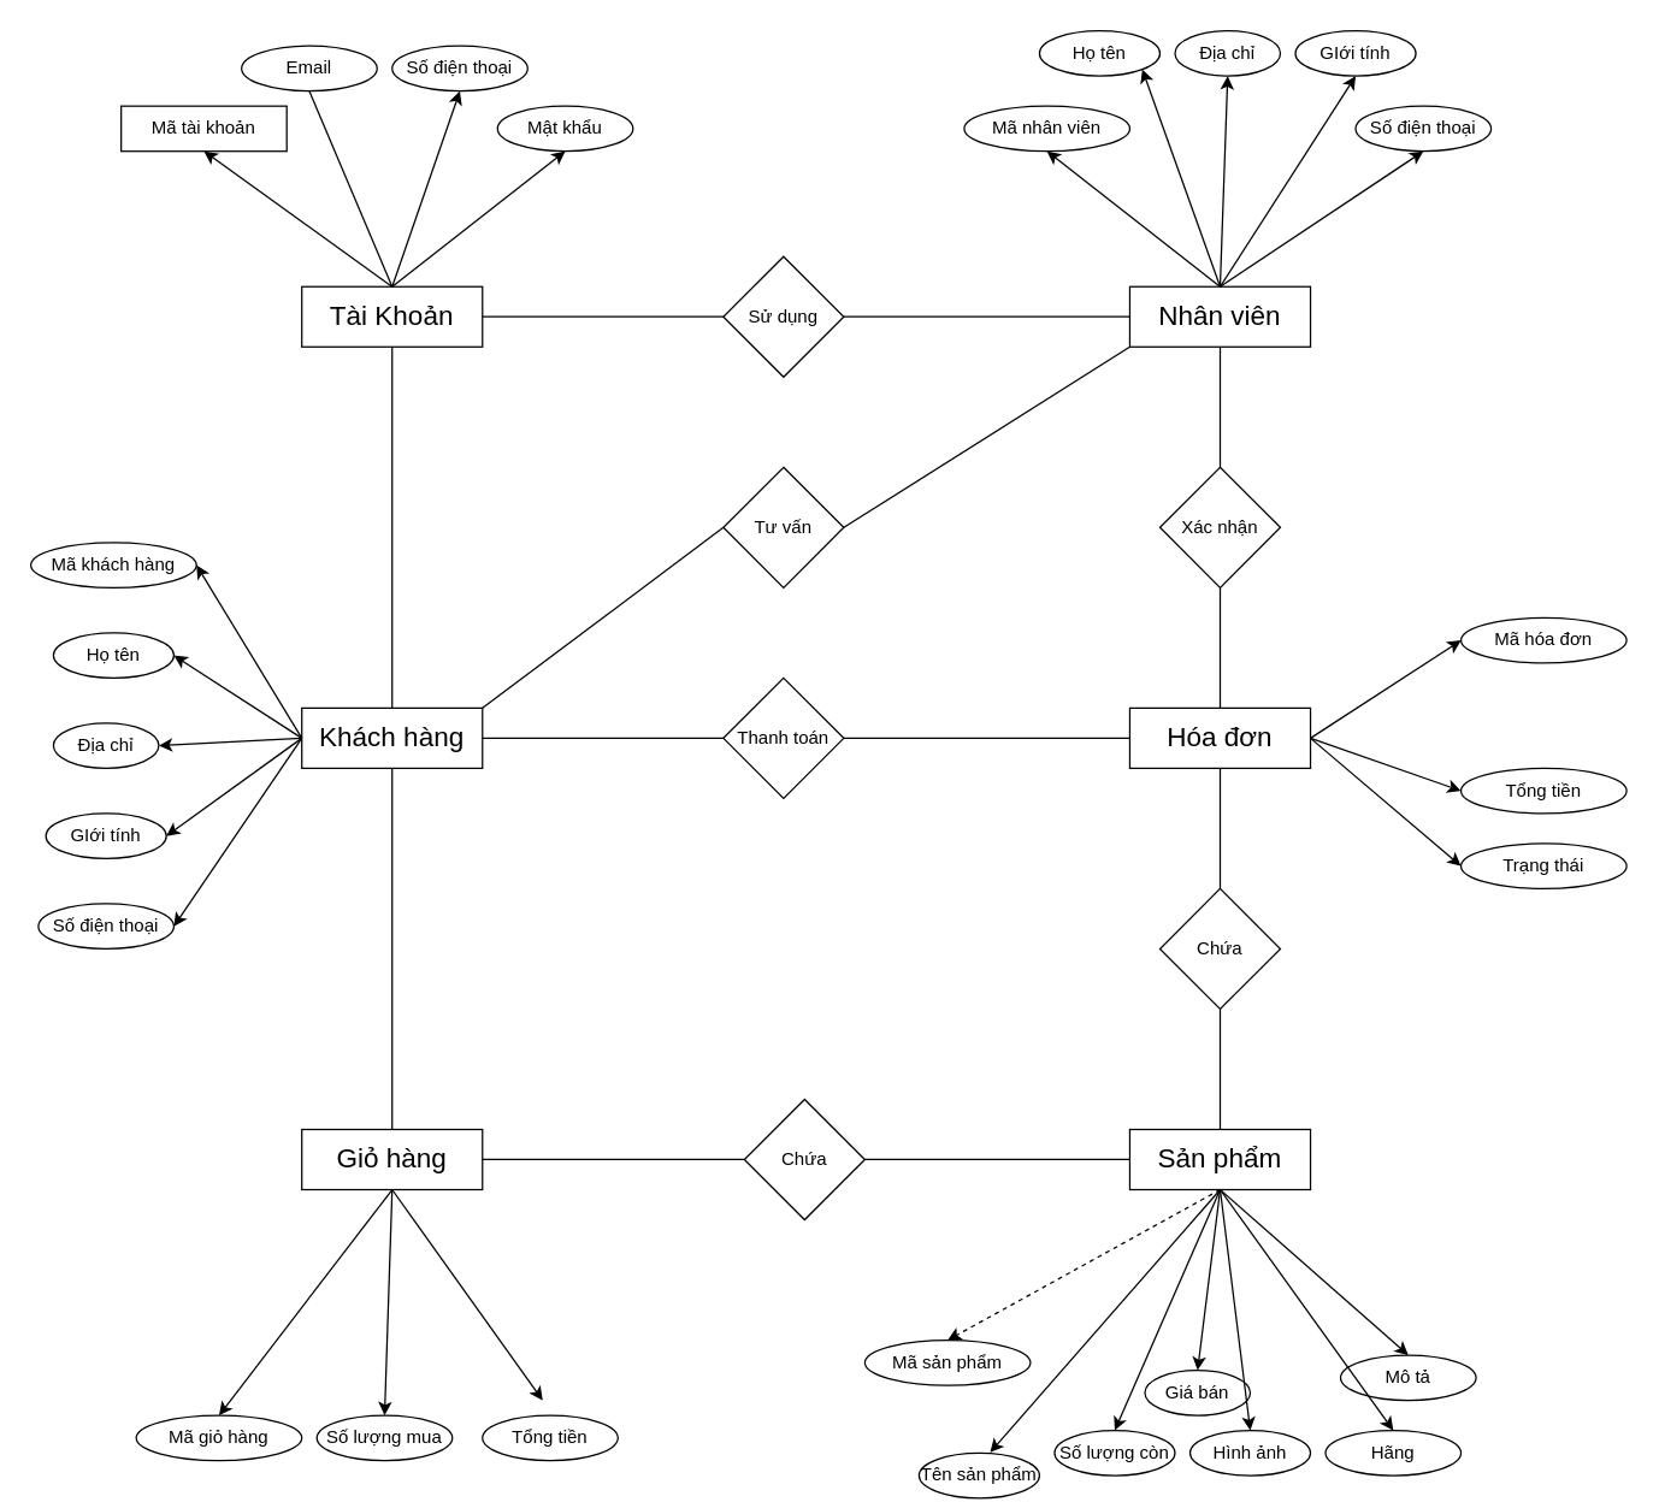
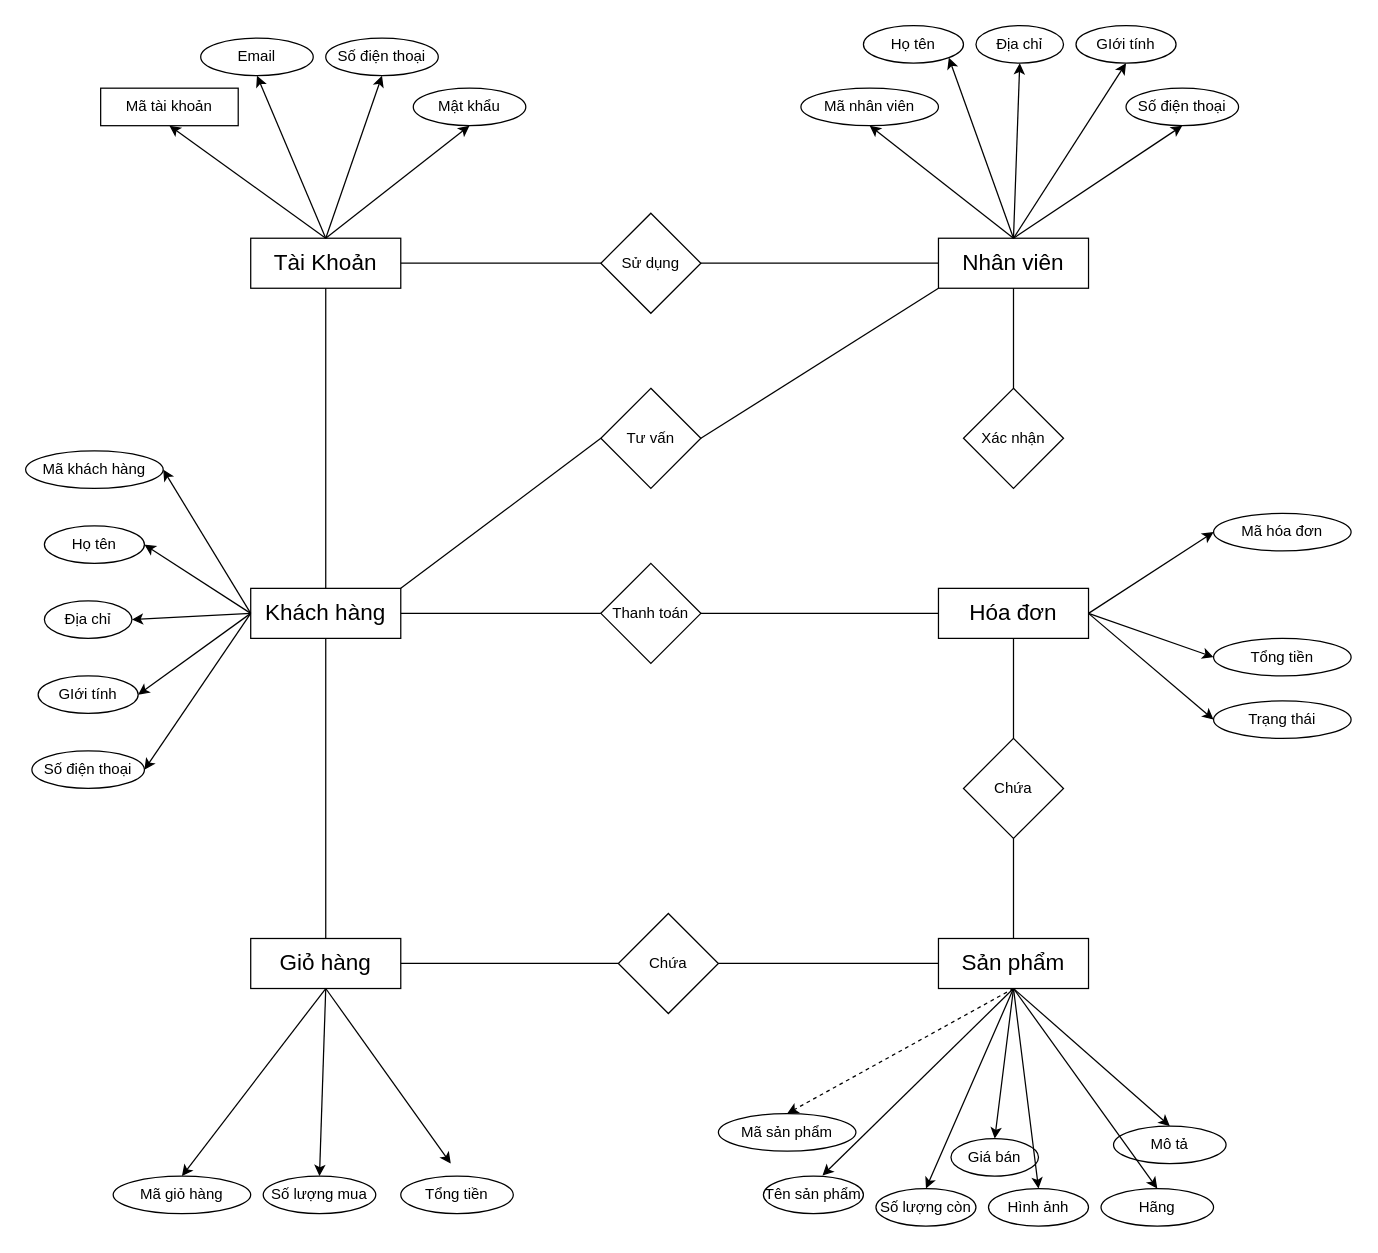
- <mxCell id="32" value="" style="endArrow=none;html=1;rounded=0;entryX=0.5;entryY=1;entryDx=0;entryDy=0;exitX=0.5;exitY=0;exitDx=0;exitDy=0;" edge="1" parent="1" source="2" target="29"><mxGeometry width="50" height="50" relative="1" as="geometry"><mxPoint x="550" y="250" as="sourcePoint" /><mxPoint x="600" y="200" as="targetPoint" /></mxGeometry></mxCell>
+ <mxCell id="32" value="" style="endArrow=classic;html=1;rounded=0;entryX=0.5;entryY=1;entryDx=0;entryDy=0;exitX=0.5;exitY=0;exitDx=0;exitDy=0;" edge="1" parent="1" source="2" target="29"><mxGeometry width="50" height="50" relative="1" as="geometry"><mxPoint x="550" y="250" as="sourcePoint" /><mxPoint x="600" y="200" as="targetPoint" /></mxGeometry></mxCell>
- <mxCell id="25" value="" style="endArrow=none;html=1;rounded=0;entryX=0.5;entryY=1;entryDx=0;entryDy=0;exitX=0.5;exitY=0;exitDx=0;exitDy=0;" edge="1" parent="1" source="7" target="24"><mxGeometry width="50" height="50" relative="1" as="geometry"><mxPoint x="800" y="460" as="sourcePoint" /><mxPoint x="850" y="410" as="targetPoint" /></mxGeometry></mxCell>
- <mxCell id="63" value="Tên sản phẩm" style="ellipse;whiteSpace=wrap;html=1;" vertex="1" parent="1"><mxGeometry x="610" y="965" width="80" height="30" as="geometry" /></mxCell>
+ <mxCell id="63" value="Tên sản phẩm" style="ellipse;whiteSpace=wrap;html=1;" vertex="1" parent="1"><mxGeometry x="610" y="940" width="80" height="30" as="geometry" /></mxCell>
